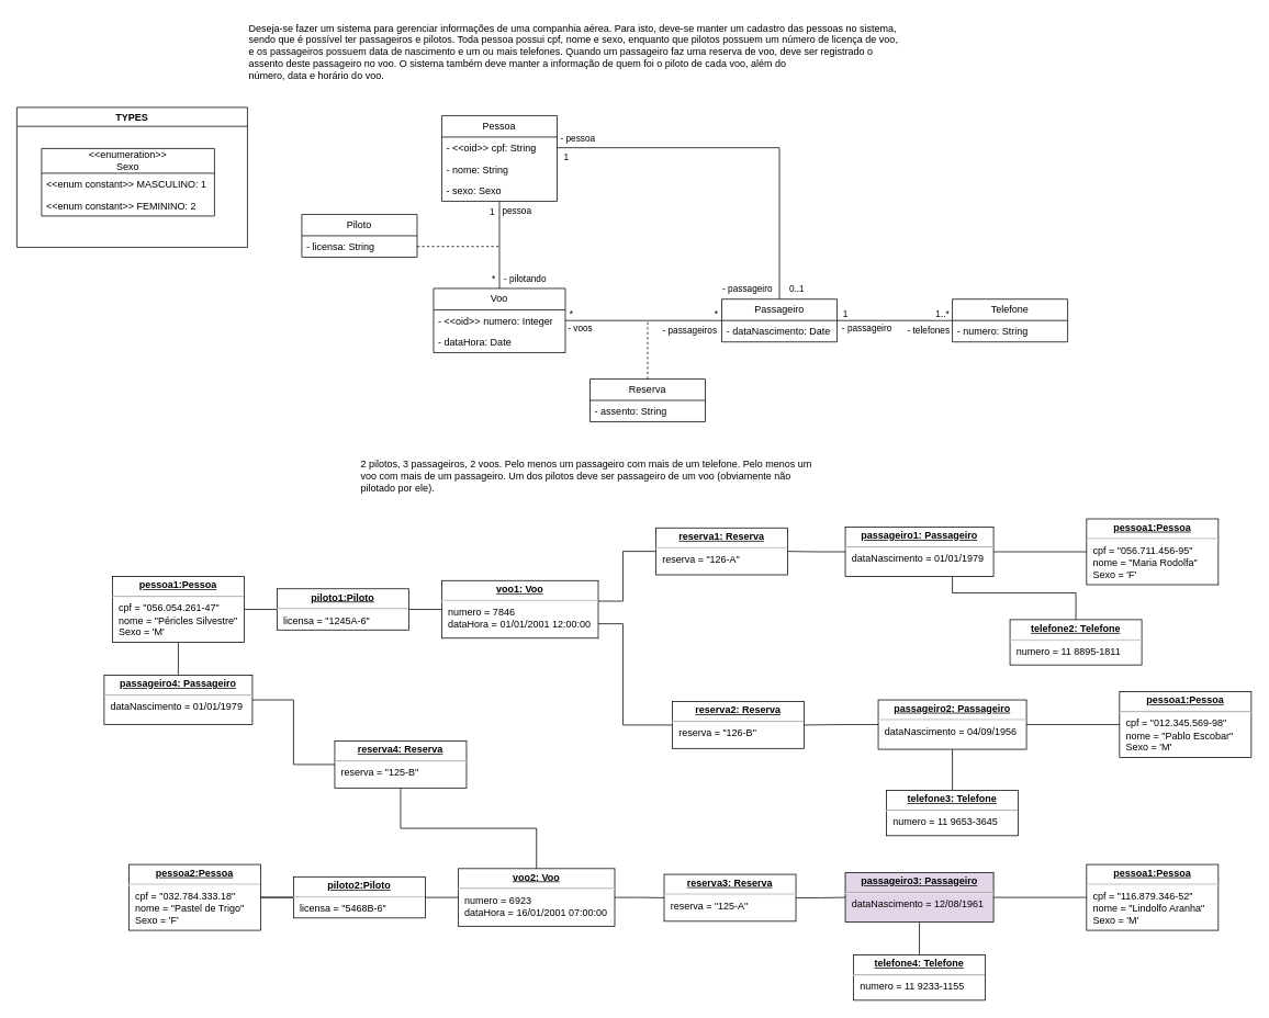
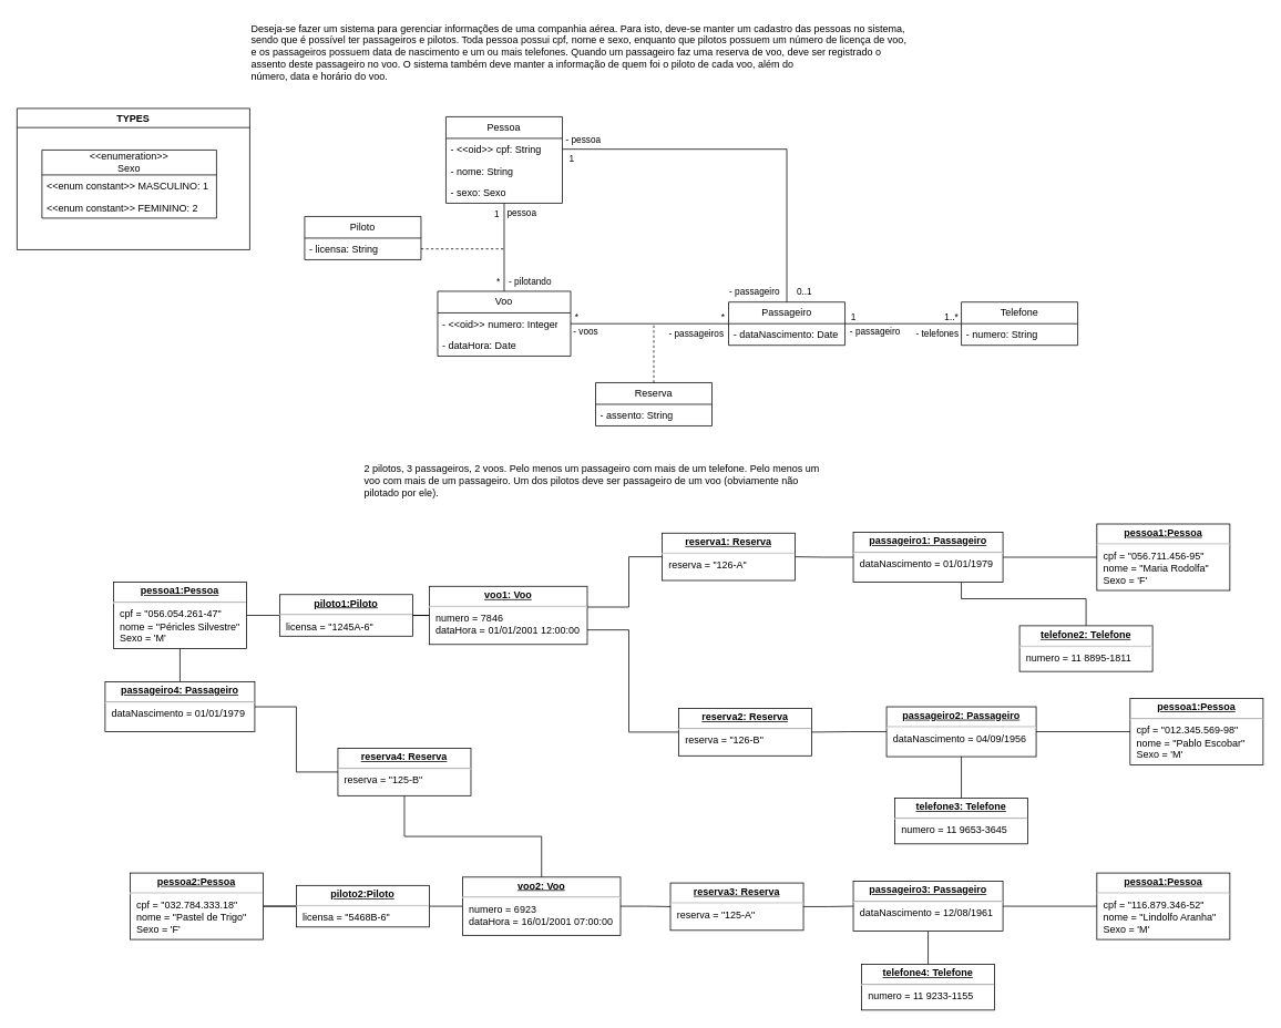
- <mxCell id="58" value="&lt;p style=&quot;margin:0px;margin-top:4px;text-align:center;text-decoration:underline;&quot;&gt;&lt;b&gt;voo1: Voo&lt;/b&gt;&lt;/p&gt;&lt;hr&gt;&lt;p style=&quot;margin:0px;margin-left:8px;&quot;&gt;numero = 7846&lt;/p&gt;&lt;p style=&quot;margin:0px;margin-left:8px;&quot;&gt;dataHora = 01/01/2001 12:00:00&lt;br&gt;&lt;br&gt;&lt;/p&gt;" style="verticalAlign=top;align=left;overflow=fill;fontSize=12;fontFamily=Helvetica;html=1;whiteSpace=wrap;" vertex="1" parent="1"><mxGeometry x="536" y="705" width="190" height="70" as="geometry" /></mxCell>
+ <mxCell id="58" value="&lt;p style=&quot;margin:0px;margin-top:4px;text-align:center;text-decoration:underline;&quot;&gt;&lt;b&gt;voo1: Voo&lt;/b&gt;&lt;/p&gt;&lt;hr&gt;&lt;p style=&quot;margin:0px;margin-left:8px;&quot;&gt;numero = 7846&lt;/p&gt;&lt;p style=&quot;margin:0px;margin-left:8px;&quot;&gt;dataHora = 01/01/2001 12:00:00&lt;br&gt;&lt;br&gt;&lt;/p&gt;" style="verticalAlign=top;align=left;overflow=fill;fontSize=12;fontFamily=Helvetica;html=1;whiteSpace=wrap;" vertex="1" parent="1"><mxGeometry x="516" y="705" width="190" height="70" as="geometry" /></mxCell>
- <mxCell id="71" value="&lt;p style=&quot;margin:0px;margin-top:4px;text-align:center;text-decoration:underline;&quot;&gt;&lt;b&gt;passageiro3: Passageiro&lt;/b&gt;&lt;/p&gt;&lt;hr&gt;&lt;p style=&quot;margin:0px;margin-left:8px;&quot;&gt;dataNascimento = 12/08/1961&lt;/p&gt;" style="verticalAlign=top;align=left;overflow=fill;fontSize=12;fontFamily=Helvetica;html=1;whiteSpace=wrap;fillColor=#e1d5e7;" vertex="1" parent="1"><mxGeometry x="1026" y="1060" width="180" height="60" as="geometry" /></mxCell>
+ <mxCell id="71" value="&lt;p style=&quot;margin:0px;margin-top:4px;text-align:center;text-decoration:underline;&quot;&gt;&lt;b&gt;passageiro3: Passageiro&lt;/b&gt;&lt;/p&gt;&lt;hr&gt;&lt;p style=&quot;margin:0px;margin-left:8px;&quot;&gt;dataNascimento = 12/08/1961&lt;/p&gt;" style="verticalAlign=top;align=left;overflow=fill;fontSize=12;fontFamily=Helvetica;html=1;whiteSpace=wrap;" vertex="1" parent="1"><mxGeometry x="1026" y="1060" width="180" height="60" as="geometry" /></mxCell>
